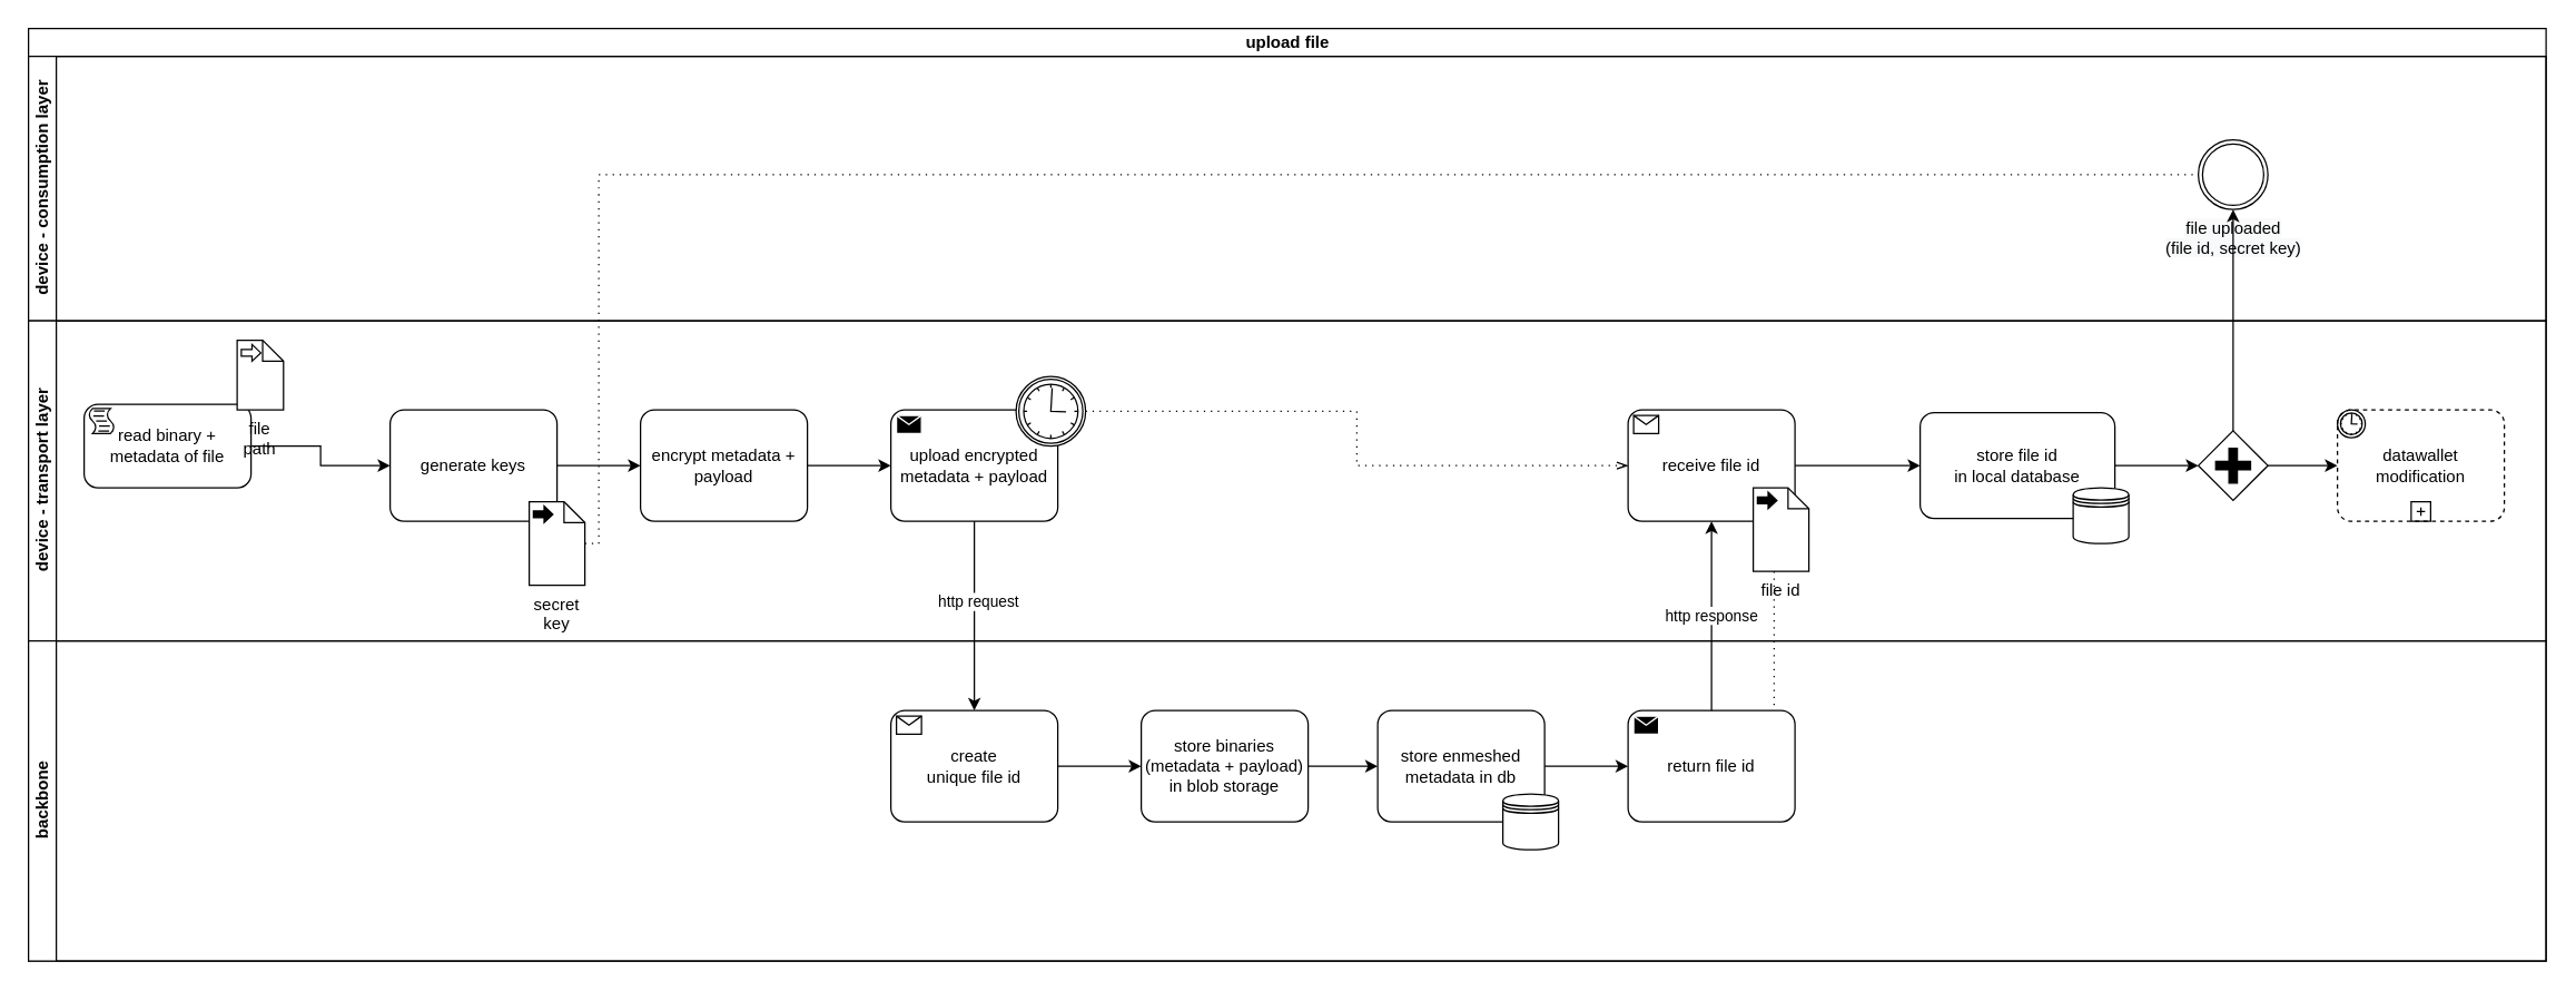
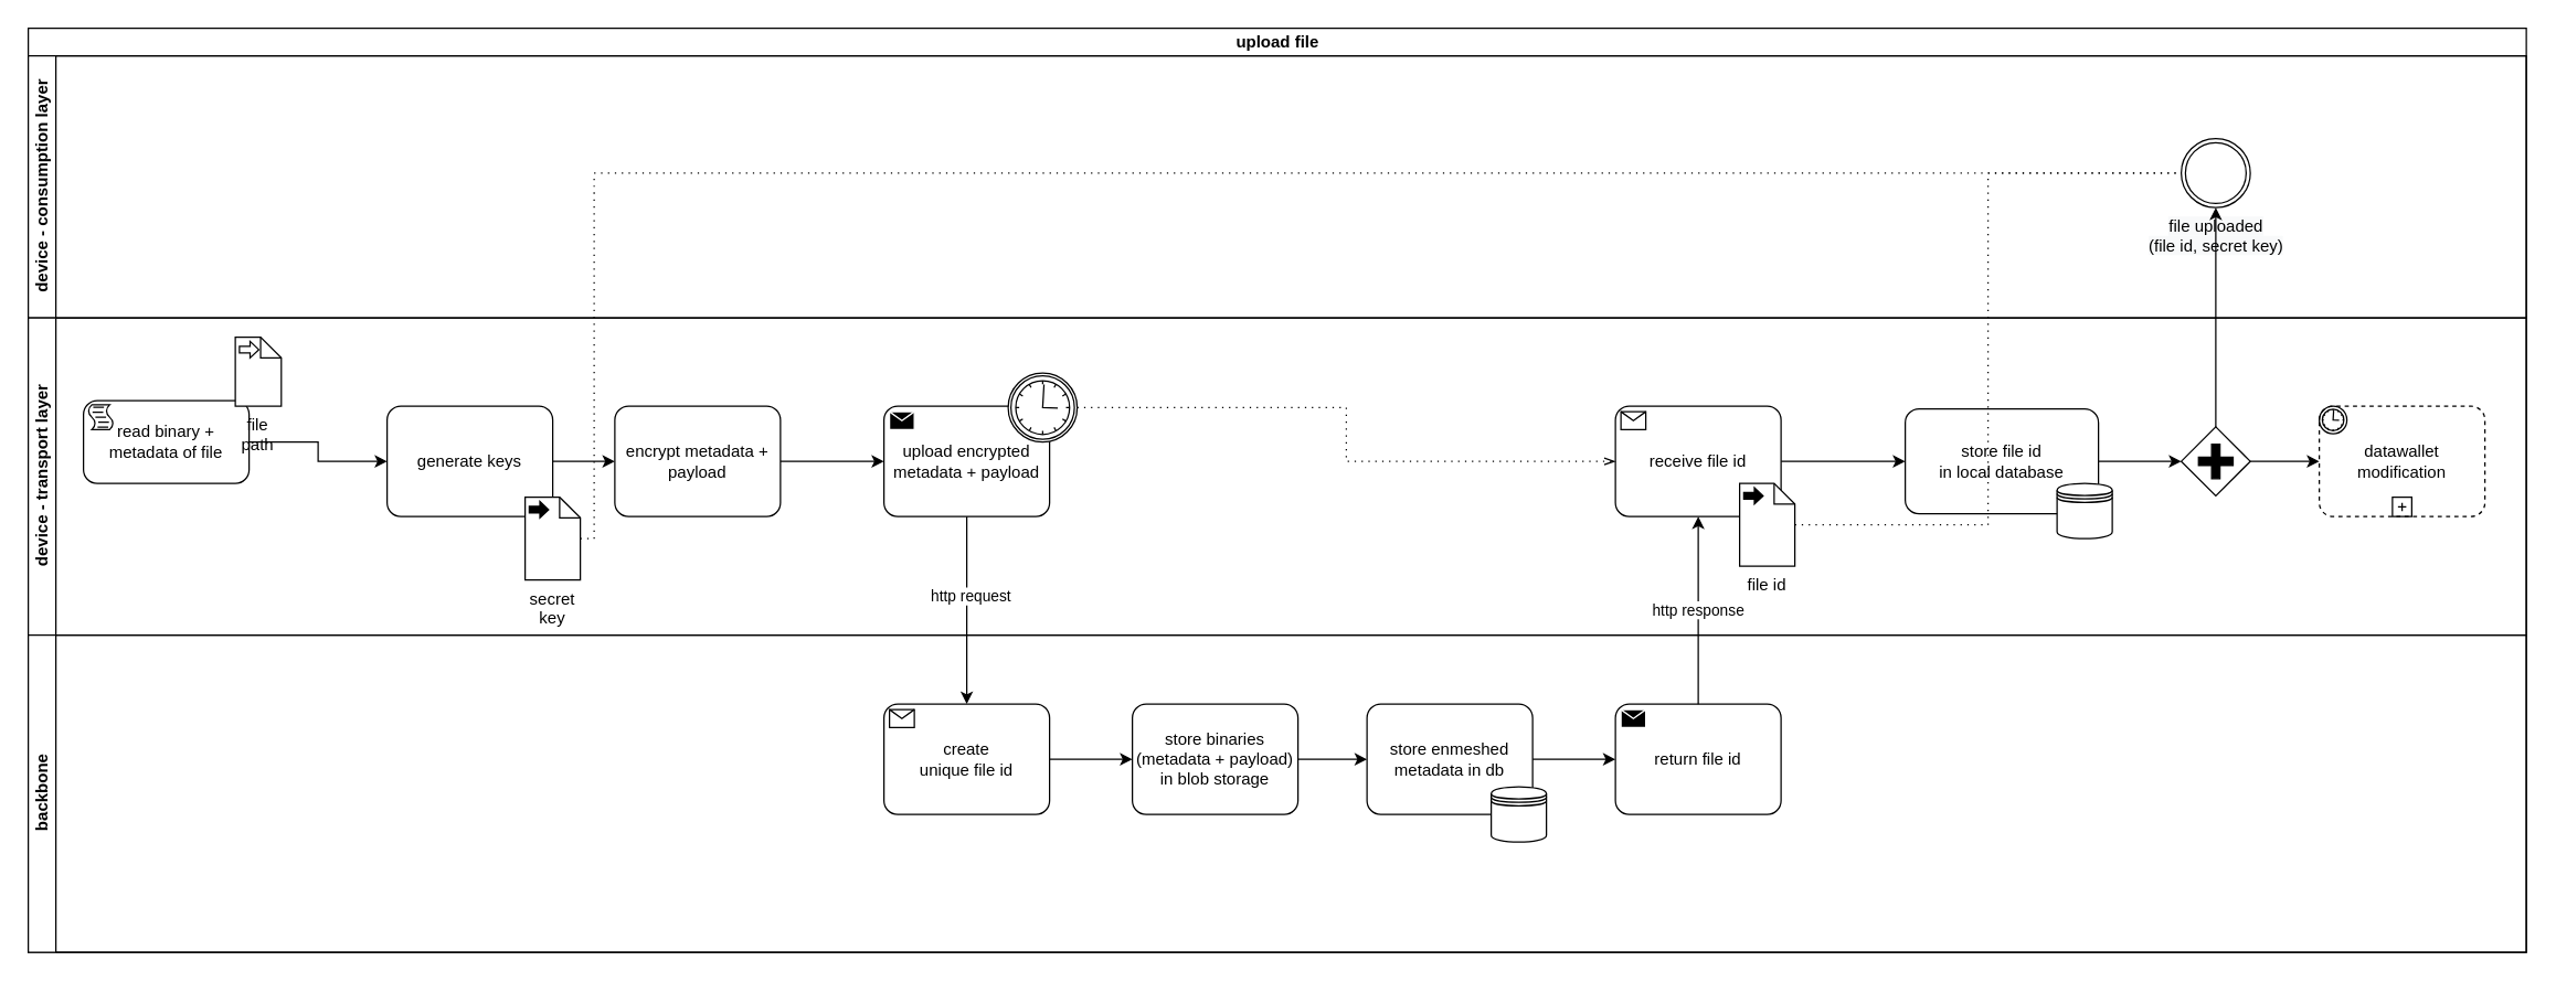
- <mxCell id="12" value="encrypt metadata + payload" style="points=[[0.25,0,0],[0.5,0,0],[0.75,0,0],[1,0.25,0],[1,0.5,0],[1,0.75,0],[0.75,1,0],[0.5,1,0],[0.25,1,0],[0,0.75,0],[0,0.5,0],[0,0.25,0]];shape=mxgraph.bpmn.task;whiteSpace=wrap;rectStyle=rounded;size=10;taskMarker=abstract;fillColor=#FFFFFF;" vertex="1" parent="5"><mxGeometry x="440" y="64" width="120" height="80" as="geometry" /></mxCell>
+ <mxCell id="12" value="encrypt metadata + payload" style="points=[[0.25,0,0],[0.5,0,0],[0.75,0,0],[1,0.25,0],[1,0.5,0],[1,0.75,0],[0.75,1,0],[0.5,1,0],[0.25,1,0],[0,0.75,0],[0,0.5,0],[0,0.25,0]];shape=mxgraph.bpmn.task;whiteSpace=wrap;rectStyle=rounded;size=10;taskMarker=abstract;fillColor=#FFFFFF;" vertex="1" parent="5"><mxGeometry x="425" y="64" width="120" height="80" as="geometry" /></mxCell>
- <mxCell id="41" value="" style="edgeStyle=elbowEdgeStyle;fontSize=12;html=1;endFill=0;startFill=0;endSize=6;startSize=6;dashed=1;dashPattern=1 4;endArrow=none;startArrow=none;rounded=0;" edge="1" parent="2" source="22" target="35"><mxGeometry width="160" relative="1" as="geometry"><mxPoint x="960" y="250" as="sourcePoint" /><mxPoint x="1525" y="120" as="targetPoint" /></mxGeometry></mxCell>
+ <mxCell id="41" value="" style="edgeStyle=elbowEdgeStyle;fontSize=12;html=1;endFill=0;startFill=0;endSize=6;startSize=6;dashed=1;dashPattern=1 4;endArrow=none;startArrow=none;rounded=0;" edge="1" parent="2" source="22" target="4"><mxGeometry width="160" relative="1" as="geometry"><mxPoint x="960" y="250" as="sourcePoint" /><mxPoint x="1525" y="120" as="targetPoint" /></mxGeometry></mxCell>
